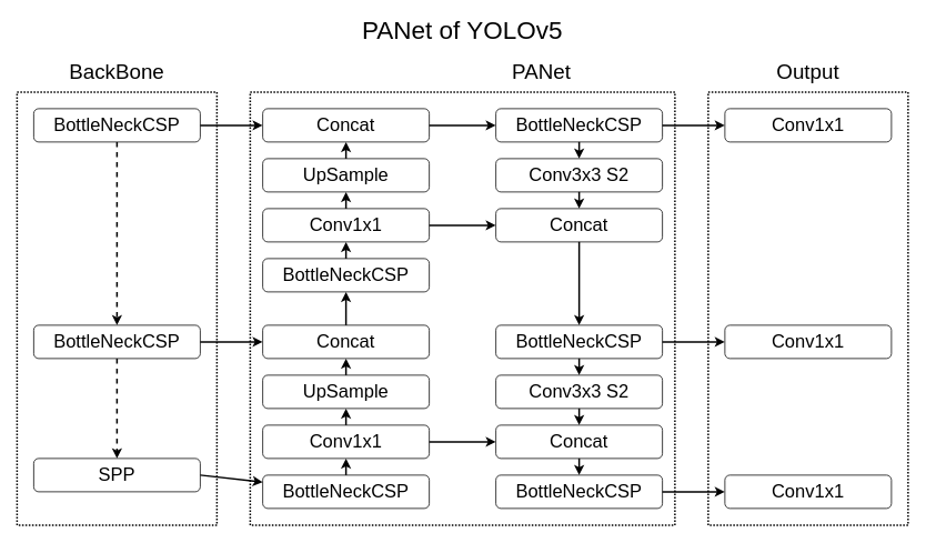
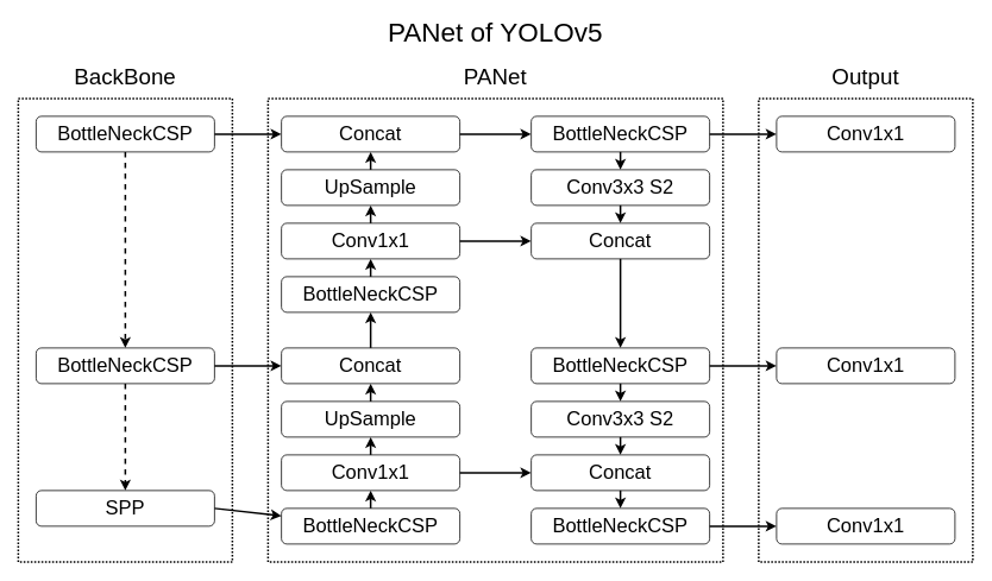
- <mxCell id="6" value="PANet" style="text;html=1;strokeColor=none;fillColor=none;align=center;verticalAlign=middle;whiteSpace=wrap;rounded=0;fontSize=25;" vertex="1" parent="1"><mxGeometry x="620" y="70" width="60" height="30" as="geometry" /></mxCell>
+ <mxCell id="6" value="PANet" style="text;html=1;strokeColor=none;fillColor=none;align=center;verticalAlign=middle;whiteSpace=wrap;rounded=0;fontSize=25;" vertex="1" parent="1"><mxGeometry x="525" y="70" width="60" height="30" as="geometry" /></mxCell>
